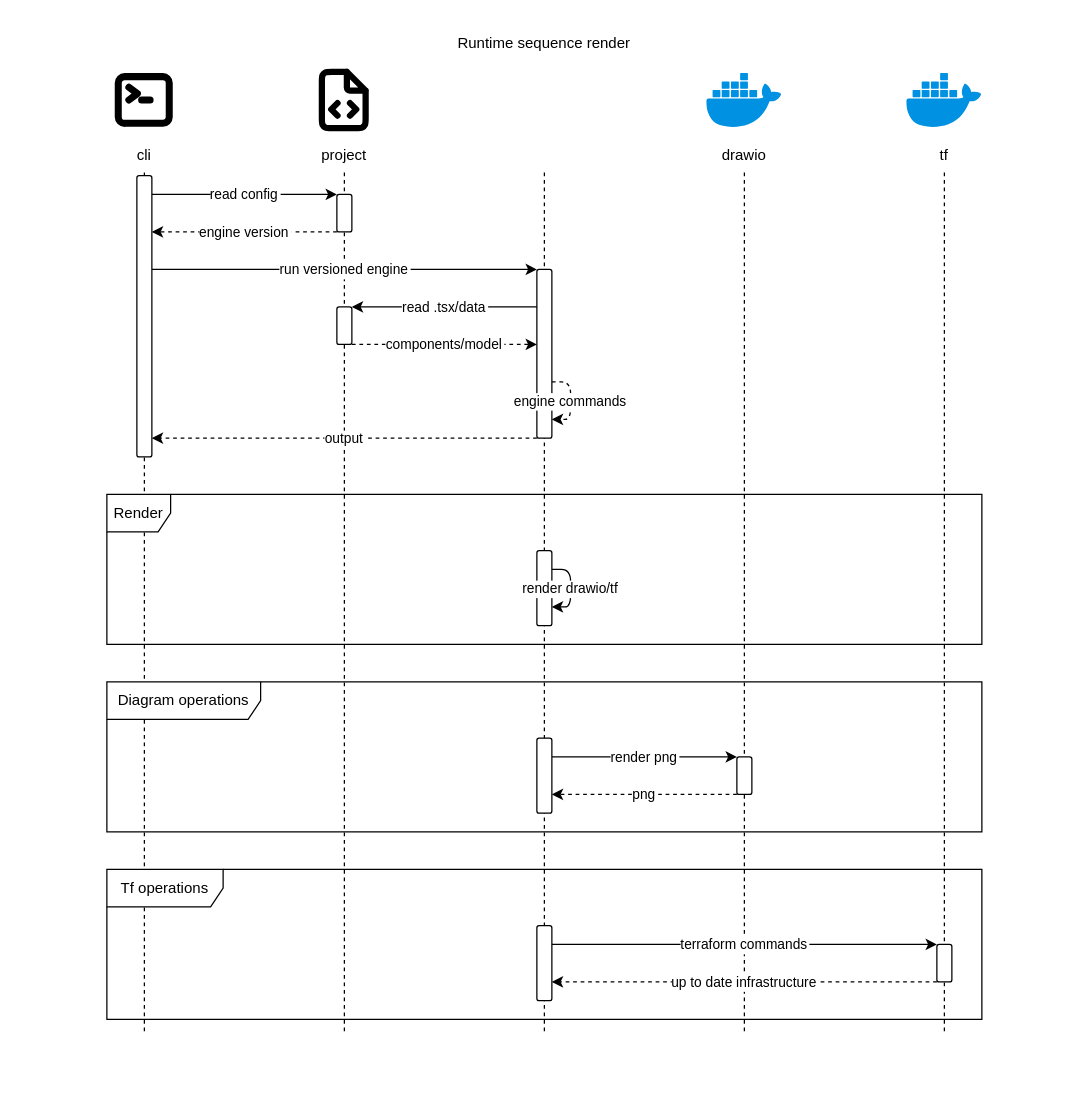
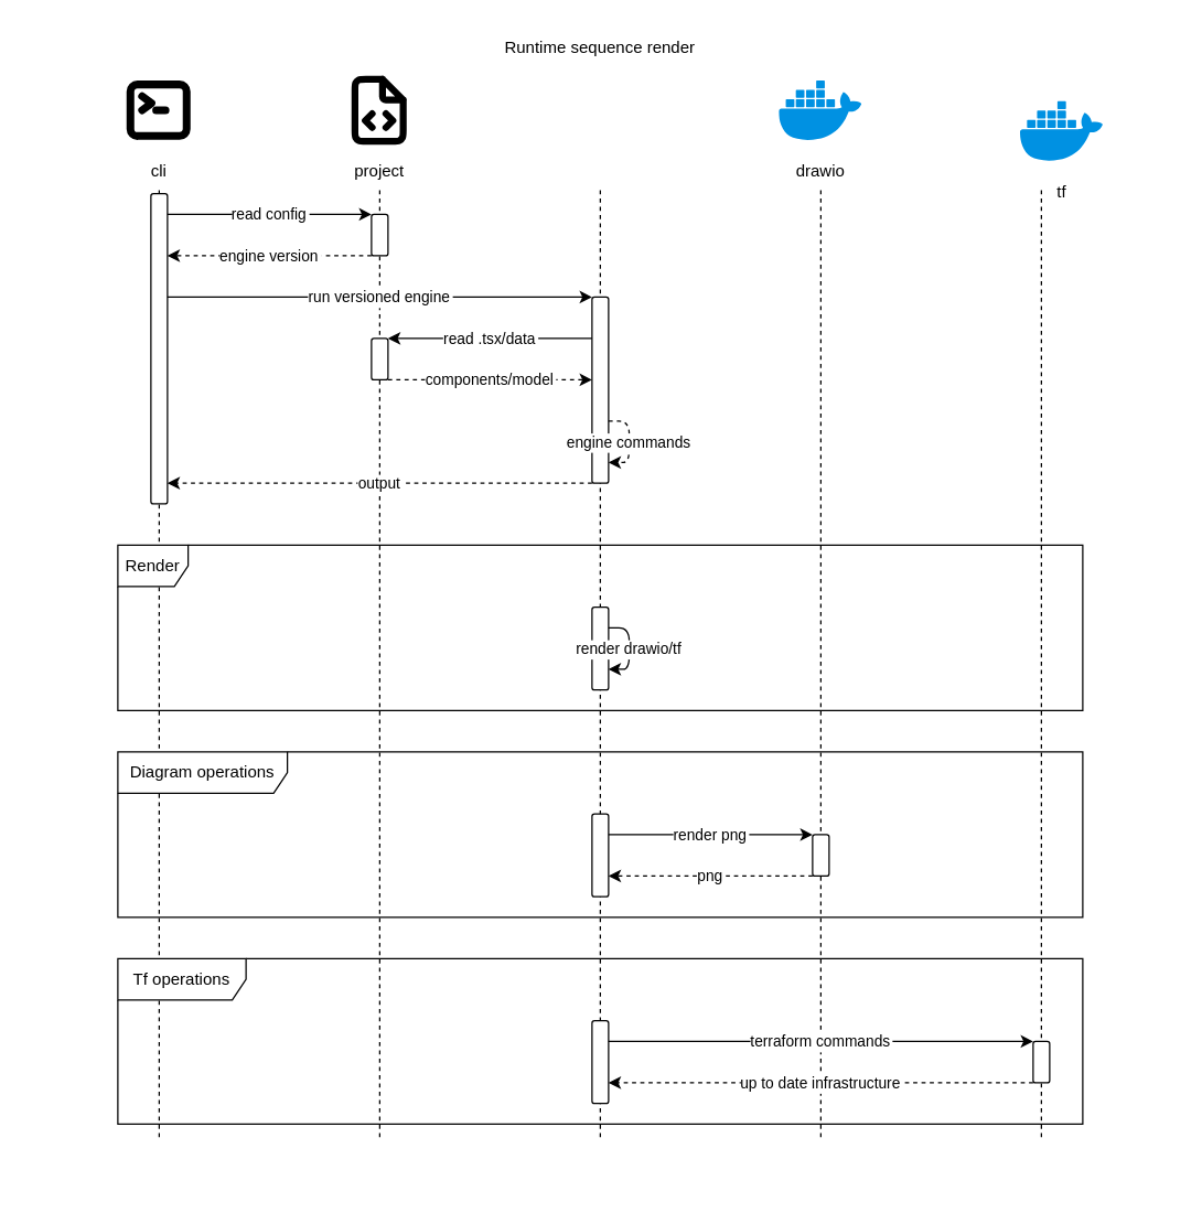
- <mxCell style="rounded=1;whiteSpace=wrap;verticalAlign=top;align=center;shape=image;verticalLabelPosition=bottom;image=data:image/svg+xml,%3C%3Fxml%20version%3D%221.0%22%20encoding%3D%22utf-8%22%3F%3E%3Csvg%20version%3D%221.1%22%20id%3D%22Layer_1%22%20xmlns%3D%22http%3A%2F%2Fwww.w3.org%2F2000%2Fsvg%22%20xmlns%3Axlink%3D%22http%3A%2F%2Fwww.w3.org%2F1999%2Fxlink%22%20x%3D%220px%22%20y%3D%220px%22%20viewBox%3D%220%200%20122.88%2088.17%22%20style%3D%22enable-background%3Anew%200%200%20122.88%2088.17%22%20xml%3Aspace%3D%22preserve%22%3E%3Cstyle%20type%3D%22text%2Fcss%22%3E.st0%7Bfill%3A%230091E2%3B%7D%3C%2Fstyle%3E%3Cg%3E%3Cpath%20class%3D%22st0%22%20d%3D%22M121.68%2C33.34c-0.34-0.28-3.42-2.62-10.03-2.62c-1.71%2C0-3.48%2C0.17-5.19%2C0.46c-1.25-8.72-8.49-12.94-8.78-13.16%20l-1.77-1.03l-1.14%2C1.65c-1.42%2C2.22-2.51%2C4.73-3.13%2C7.29c-1.2%2C4.96-0.46%2C9.63%2C2.05%2C13.62c-3.02%2C1.71-7.92%2C2.11-8.95%2C2.17l-80.93%2C0%20c-2.11%2C0-3.82%2C1.71-3.82%2C3.82c-0.11%2C7.07%2C1.08%2C14.13%2C3.53%2C20.8c2.79%2C7.29%2C6.95%2C12.71%2C12.31%2C16.01c6.04%2C3.7%2C15.9%2C5.81%2C27.01%2C5.81%20c5.01%2C0%2C10.03-0.46%2C14.99-1.37c6.9-1.25%2C13.51-3.65%2C19.6-7.12c5.02-2.91%2C9.52-6.61%2C13.34-10.94c6.44-7.24%2C10.26-15.33%2C13.05-22.51%20c0.4%2C0%2C0.74%2C0%2C1.14%2C0c7.01%2C0%2C11.34-2.79%2C13.73-5.19c1.6-1.48%2C2.79-3.31%2C3.65-5.36l0.51-1.48L121.68%2C33.34L121.68%2C33.34z%20M71.59%2C39.38h10.83c0.51%2C0%2C0.97-0.4%2C0.97-0.97v-9.69c0-0.51-0.4-0.97-0.97-0.97l0%2C0l-10.83%2C0c-0.51%2C0-0.97%2C0.4-0.97%2C0.97l0%2C0v9.69%20C70.68%2C38.98%2C71.08%2C39.38%2C71.59%2C39.38L71.59%2C39.38z%20M56.49%2C11.63h10.83c0.51%2C0%2C0.97-0.4%2C0.97-0.97V0.97c0-0.51-0.46-0.97-0.97-0.97%20L56.49%2C0c-0.51%2C0-0.97%2C0.4-0.97%2C0.97l0%2C0v9.69C55.52%2C11.17%2C55.97%2C11.63%2C56.49%2C11.63L56.49%2C11.63z%20M56.49%2C25.53h10.83%20c0.51%2C0%2C0.97-0.46%2C0.97-0.97v-9.69c0-0.51-0.46-0.97-0.97-0.97H56.49c-0.51%2C0-0.97%2C0.4-0.97%2C0.97l0%2C0v9.69%20C55.52%2C25.08%2C55.97%2C25.53%2C56.49%2C25.53L56.49%2C25.53z%20M41.5%2C25.53h10.83c0.51%2C0%2C0.97-0.46%2C0.97-0.97v-9.69c0-0.51-0.4-0.97-0.97-0.97%20l0%2C0H41.5c-0.51%2C0-0.97%2C0.4-0.97%2C0.97l0%2C0v9.69C40.53%2C25.08%2C40.93%2C25.53%2C41.5%2C25.53L41.5%2C25.53z%20M26.28%2C25.53h10.83%20c0.51%2C0%2C0.97-0.46%2C0.97-0.97v-9.69c0-0.51-0.4-0.97-0.97-0.97l0%2C0H26.28c-0.51%2C0-0.97%2C0.4-0.97%2C0.97v9.69%20C25.37%2C25.08%2C25.77%2C25.53%2C26.28%2C25.53L26.28%2C25.53z%20M56.49%2C39.38h10.83c0.51%2C0%2C0.97-0.4%2C0.97-0.97v-9.69c0-0.51-0.4-0.97-0.97-0.97%20l0%2C0l-10.83%2C0c-0.51%2C0-0.97%2C0.4-0.97%2C0.97l0%2C0v9.69C55.52%2C38.98%2C55.97%2C39.38%2C56.49%2C39.38L56.49%2C39.38L56.49%2C39.38z%20M41.5%2C39.38%20h10.83c0.51%2C0%2C0.97-0.4%2C0.97-0.97l0%2C0v-9.69c0-0.51-0.4-0.97-0.97-0.97l0%2C0l-10.83%2C0c-0.51%2C0-0.97%2C0.4-0.97%2C0.97l0%2C0v9.69%20C40.53%2C38.98%2C40.93%2C39.38%2C41.5%2C39.38L41.5%2C39.38L41.5%2C39.38z%20M26.28%2C39.38h10.83c0.51%2C0%2C0.97-0.4%2C0.97-0.97l0%2C0v-9.69%20c0-0.51-0.4-0.97-0.97-0.97l0%2C0l-10.83%2C0c-0.51%2C0-0.97%2C0.4-0.97%2C0.97v9.69C25.37%2C38.98%2C25.77%2C39.38%2C26.28%2C39.38L26.28%2C39.38z%20M11.35%2C39.38h10.83c0.51%2C0%2C0.97-0.4%2C0.97-0.97l0%2C0v-9.69c0-0.51-0.4-0.97-0.97-0.97l0%2C0l-10.83%2C0c-0.51%2C0-0.97%2C0.4-0.97%2C0.97l0%2C0%20v9.69C10.44%2C38.98%2C10.84%2C39.38%2C11.35%2C39.38L11.35%2C39.38L11.35%2C39.38z%22%2F%3E%3C%2Fg%3E%3C%2Fsvg%3E;" id="35" parent="34" value="tf" vertex="1"><mxGeometry width="60" height="60" as="geometry" x="50" y="15" /></mxCell>
+ <mxCell style="rounded=1;whiteSpace=wrap;verticalAlign=top;align=center;shape=image;verticalLabelPosition=bottom;image=data:image/svg+xml,%3C%3Fxml%20version%3D%221.0%22%20encoding%3D%22utf-8%22%3F%3E%3Csvg%20version%3D%221.1%22%20id%3D%22Layer_1%22%20xmlns%3D%22http%3A%2F%2Fwww.w3.org%2F2000%2Fsvg%22%20xmlns%3Axlink%3D%22http%3A%2F%2Fwww.w3.org%2F1999%2Fxlink%22%20x%3D%220px%22%20y%3D%220px%22%20viewBox%3D%220%200%20122.88%2088.17%22%20style%3D%22enable-background%3Anew%200%200%20122.88%2088.17%22%20xml%3Aspace%3D%22preserve%22%3E%3Cstyle%20type%3D%22text%2Fcss%22%3E.st0%7Bfill%3A%230091E2%3B%7D%3C%2Fstyle%3E%3Cg%3E%3Cpath%20class%3D%22st0%22%20d%3D%22M121.68%2C33.34c-0.34-0.28-3.42-2.62-10.03-2.62c-1.71%2C0-3.48%2C0.17-5.19%2C0.46c-1.25-8.72-8.49-12.94-8.78-13.16%20l-1.77-1.03l-1.14%2C1.65c-1.42%2C2.22-2.51%2C4.73-3.13%2C7.29c-1.2%2C4.96-0.46%2C9.63%2C2.05%2C13.62c-3.02%2C1.71-7.92%2C2.11-8.95%2C2.17l-80.93%2C0%20c-2.11%2C0-3.82%2C1.71-3.82%2C3.82c-0.11%2C7.07%2C1.08%2C14.13%2C3.53%2C20.8c2.79%2C7.29%2C6.95%2C12.71%2C12.31%2C16.01c6.04%2C3.7%2C15.9%2C5.81%2C27.01%2C5.81%20c5.01%2C0%2C10.03-0.46%2C14.99-1.37c6.9-1.25%2C13.51-3.65%2C19.6-7.12c5.02-2.91%2C9.52-6.61%2C13.34-10.94c6.44-7.24%2C10.26-15.33%2C13.05-22.51%20c0.4%2C0%2C0.74%2C0%2C1.14%2C0c7.01%2C0%2C11.34-2.79%2C13.73-5.19c1.6-1.48%2C2.79-3.31%2C3.65-5.36l0.51-1.48L121.68%2C33.34L121.68%2C33.34z%20M71.59%2C39.38h10.83c0.51%2C0%2C0.97-0.4%2C0.97-0.97v-9.69c0-0.51-0.4-0.97-0.97-0.97l0%2C0l-10.83%2C0c-0.51%2C0-0.97%2C0.4-0.97%2C0.97l0%2C0v9.69%20C70.68%2C38.98%2C71.08%2C39.38%2C71.59%2C39.38L71.59%2C39.38z%20M56.49%2C11.63h10.83c0.51%2C0%2C0.97-0.4%2C0.97-0.97V0.97c0-0.51-0.46-0.97-0.97-0.97%20L56.49%2C0c-0.51%2C0-0.97%2C0.4-0.97%2C0.97l0%2C0v9.69C55.52%2C11.17%2C55.97%2C11.63%2C56.49%2C11.63L56.49%2C11.63z%20M56.49%2C25.53h10.83%20c0.51%2C0%2C0.97-0.46%2C0.97-0.97v-9.69c0-0.51-0.46-0.97-0.97-0.97H56.49c-0.51%2C0-0.97%2C0.4-0.97%2C0.97l0%2C0v9.69%20C55.52%2C25.08%2C55.97%2C25.53%2C56.49%2C25.53L56.49%2C25.53z%20M41.5%2C25.53h10.83c0.51%2C0%2C0.97-0.46%2C0.97-0.97v-9.69c0-0.51-0.4-0.97-0.97-0.97%20l0%2C0H41.5c-0.51%2C0-0.97%2C0.4-0.97%2C0.97l0%2C0v9.69C40.53%2C25.08%2C40.93%2C25.53%2C41.5%2C25.53L41.5%2C25.53z%20M26.28%2C25.53h10.83%20c0.51%2C0%2C0.97-0.46%2C0.97-0.97v-9.69c0-0.51-0.4-0.97-0.97-0.97l0%2C0H26.28c-0.51%2C0-0.97%2C0.4-0.97%2C0.97v9.69%20C25.37%2C25.08%2C25.77%2C25.53%2C26.28%2C25.53L26.28%2C25.53z%20M56.49%2C39.38h10.83c0.51%2C0%2C0.97-0.4%2C0.97-0.97v-9.69c0-0.51-0.4-0.97-0.97-0.97%20l0%2C0l-10.83%2C0c-0.51%2C0-0.97%2C0.4-0.97%2C0.97l0%2C0v9.69C55.52%2C38.98%2C55.97%2C39.38%2C56.49%2C39.38L56.49%2C39.38L56.49%2C39.38z%20M41.5%2C39.38%20h10.83c0.51%2C0%2C0.97-0.4%2C0.97-0.97l0%2C0v-9.69c0-0.51-0.4-0.97-0.97-0.97l0%2C0l-10.83%2C0c-0.51%2C0-0.97%2C0.4-0.97%2C0.97l0%2C0v9.69%20C40.53%2C38.98%2C40.93%2C39.38%2C41.5%2C39.38L41.5%2C39.38L41.5%2C39.38z%20M26.28%2C39.38h10.83c0.51%2C0%2C0.97-0.4%2C0.97-0.97l0%2C0v-9.69%20c0-0.51-0.4-0.97-0.97-0.97l0%2C0l-10.83%2C0c-0.51%2C0-0.97%2C0.4-0.97%2C0.97v9.69C25.37%2C38.98%2C25.77%2C39.38%2C26.28%2C39.38L26.28%2C39.38z%20M11.35%2C39.38h10.83c0.51%2C0%2C0.97-0.4%2C0.97-0.97l0%2C0v-9.69c0-0.51-0.4-0.97-0.97-0.97l0%2C0l-10.83%2C0c-0.51%2C0-0.97%2C0.4-0.97%2C0.97l0%2C0%20v9.69C10.44%2C38.98%2C10.84%2C39.38%2C11.35%2C39.38L11.35%2C39.38L11.35%2C39.38z%22%2F%3E%3C%2Fg%3E%3C%2Fsvg%3E;" id="35" parent="34" value="tf" vertex="1"><mxGeometry x="65" y="30" width="60" height="60" as="geometry" /></mxCell>
